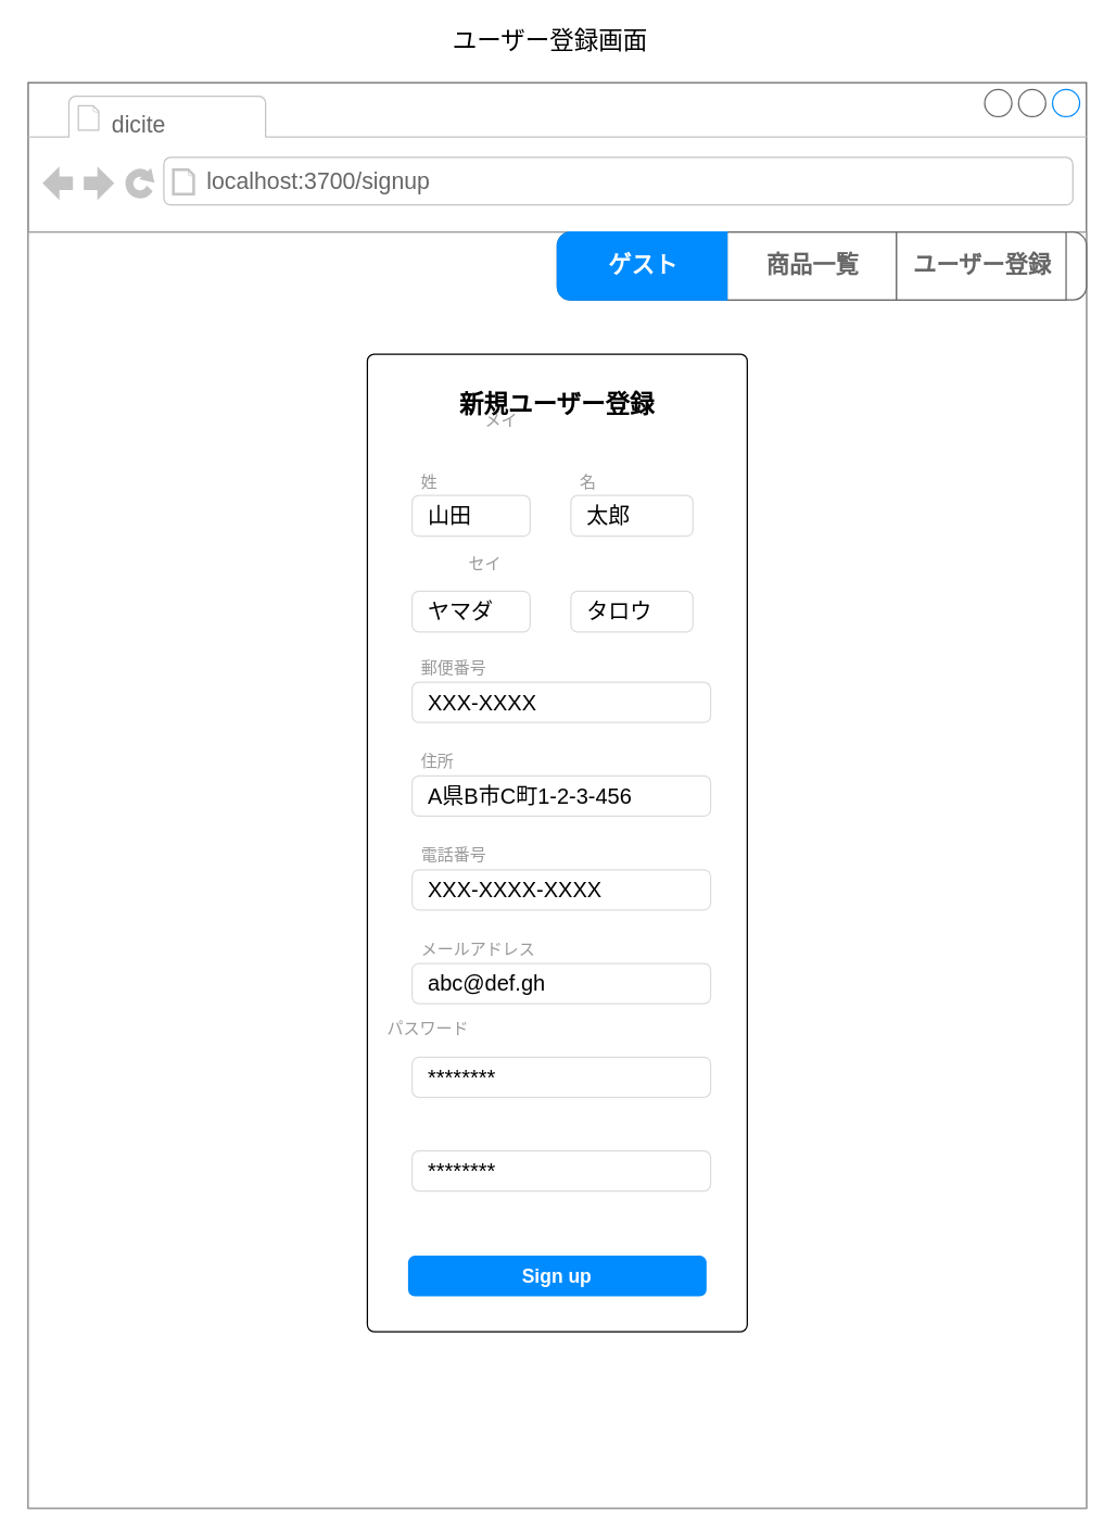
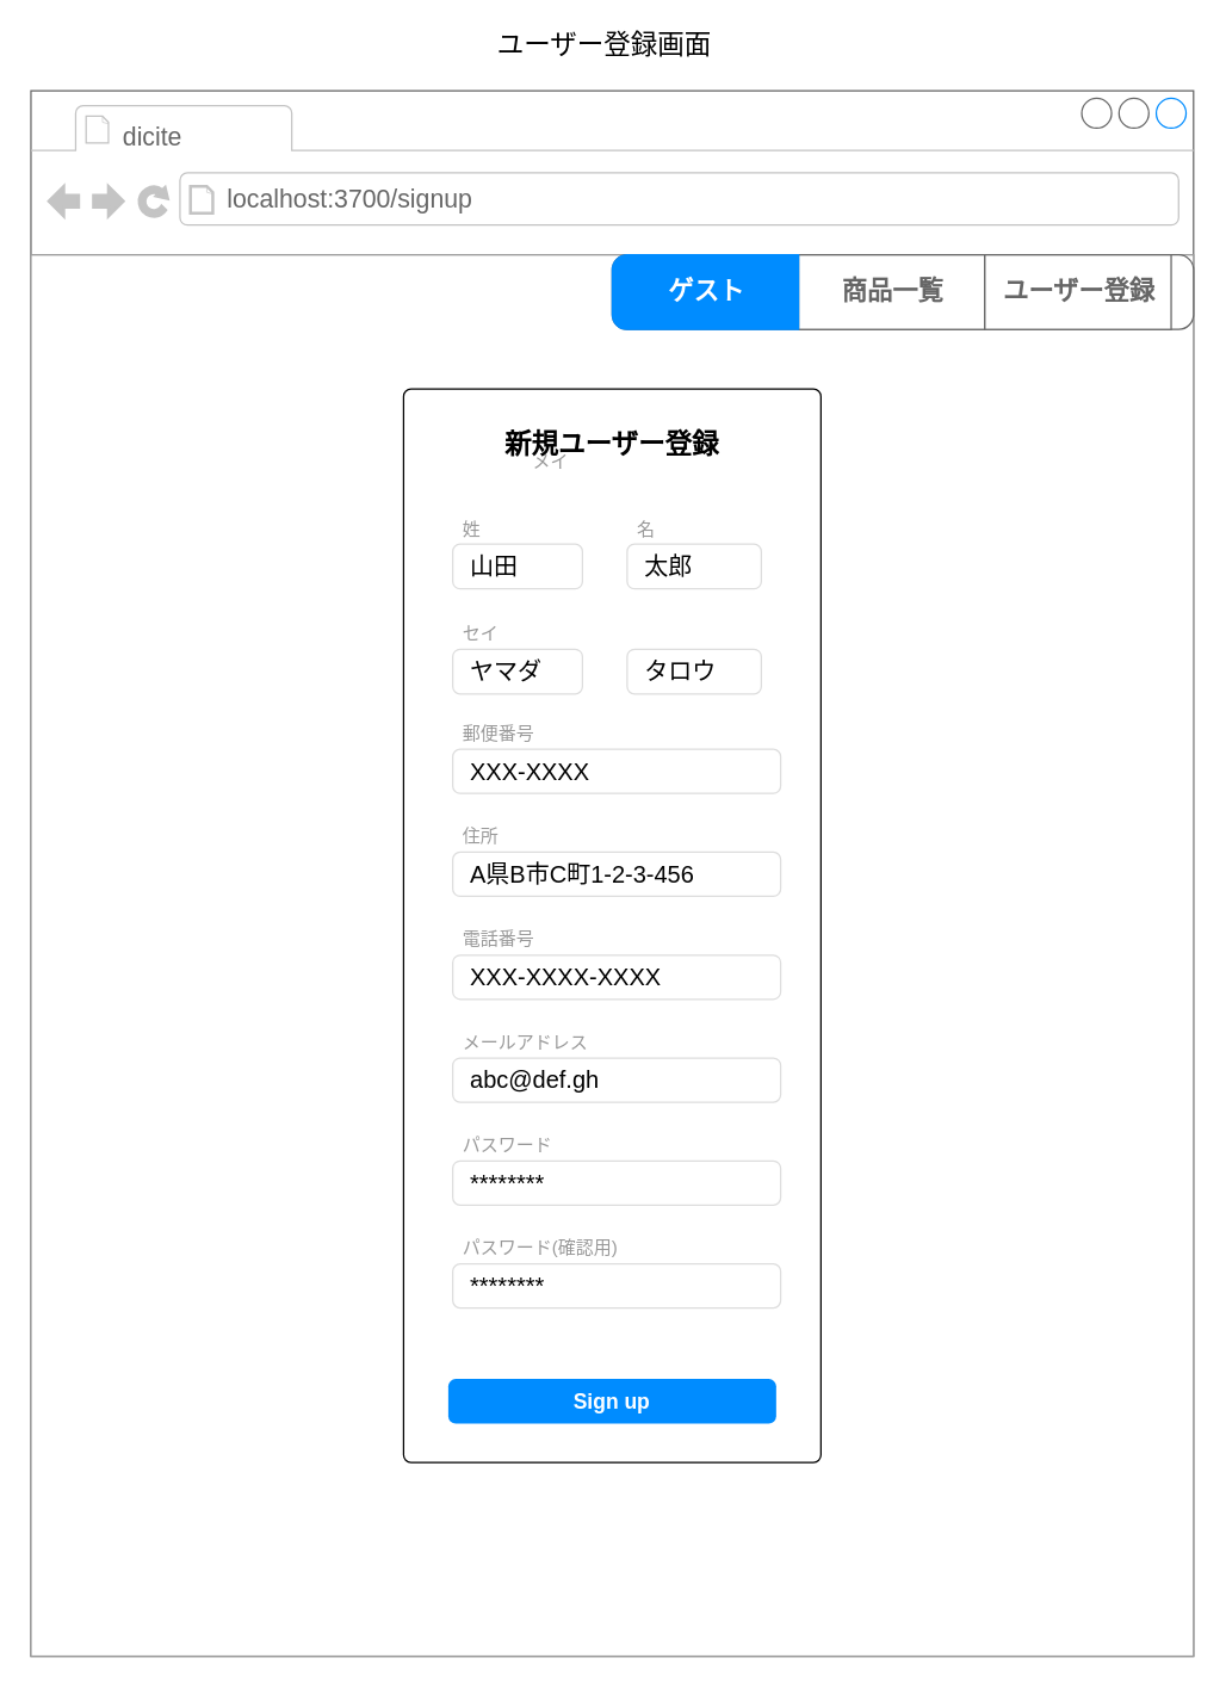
- <mxCell id="30" value="セイ" style="html=1;shadow=0;dashed=0;shape=mxgraph.bootstrap.rect;strokeColor=none;fillColor=none;fontColor=#999999;align=left;spacingLeft=5;whiteSpace=wrap;" parent="11" vertex="1"><mxGeometry x="68" y="144.5" width="37" height="20" as="geometry" /></mxCell>
+ <mxCell id="30" value="セイ" style="html=1;shadow=0;dashed=0;shape=mxgraph.bootstrap.rect;strokeColor=none;fillColor=none;fontColor=#999999;align=left;spacingLeft=5;whiteSpace=wrap;" parent="11" vertex="1"><mxGeometry x="33" y="154.5" width="37" height="20" as="geometry" /></mxCell>
- <mxCell id="23" value="パスワード" style="html=1;shadow=0;dashed=0;shape=mxgraph.bootstrap.rect;strokeColor=none;fillColor=none;fontColor=#999999;align=left;spacingLeft=5;whiteSpace=wrap;" parent="11" vertex="1"><mxGeometry x="8" y="488.082" width="200" height="19.726" as="geometry" /></mxCell>
+ <mxCell id="23" value="パスワード" style="html=1;shadow=0;dashed=0;shape=mxgraph.bootstrap.rect;strokeColor=none;fillColor=none;fontColor=#999999;align=left;spacingLeft=5;whiteSpace=wrap;" parent="11" vertex="1"><mxGeometry x="33" y="498.082" width="200" height="19.726" as="geometry" /></mxCell>
+ <mxCell id="25" value="パスワード(確認用)" style="html=1;shadow=0;dashed=0;shape=mxgraph.bootstrap.rect;strokeColor=none;fillColor=none;fontColor=#999999;align=left;spacingLeft=5;whiteSpace=wrap;" parent="11" vertex="1"><mxGeometry x="33" y="567.123" width="200" height="19.726" as="geometry" /></mxCell>
